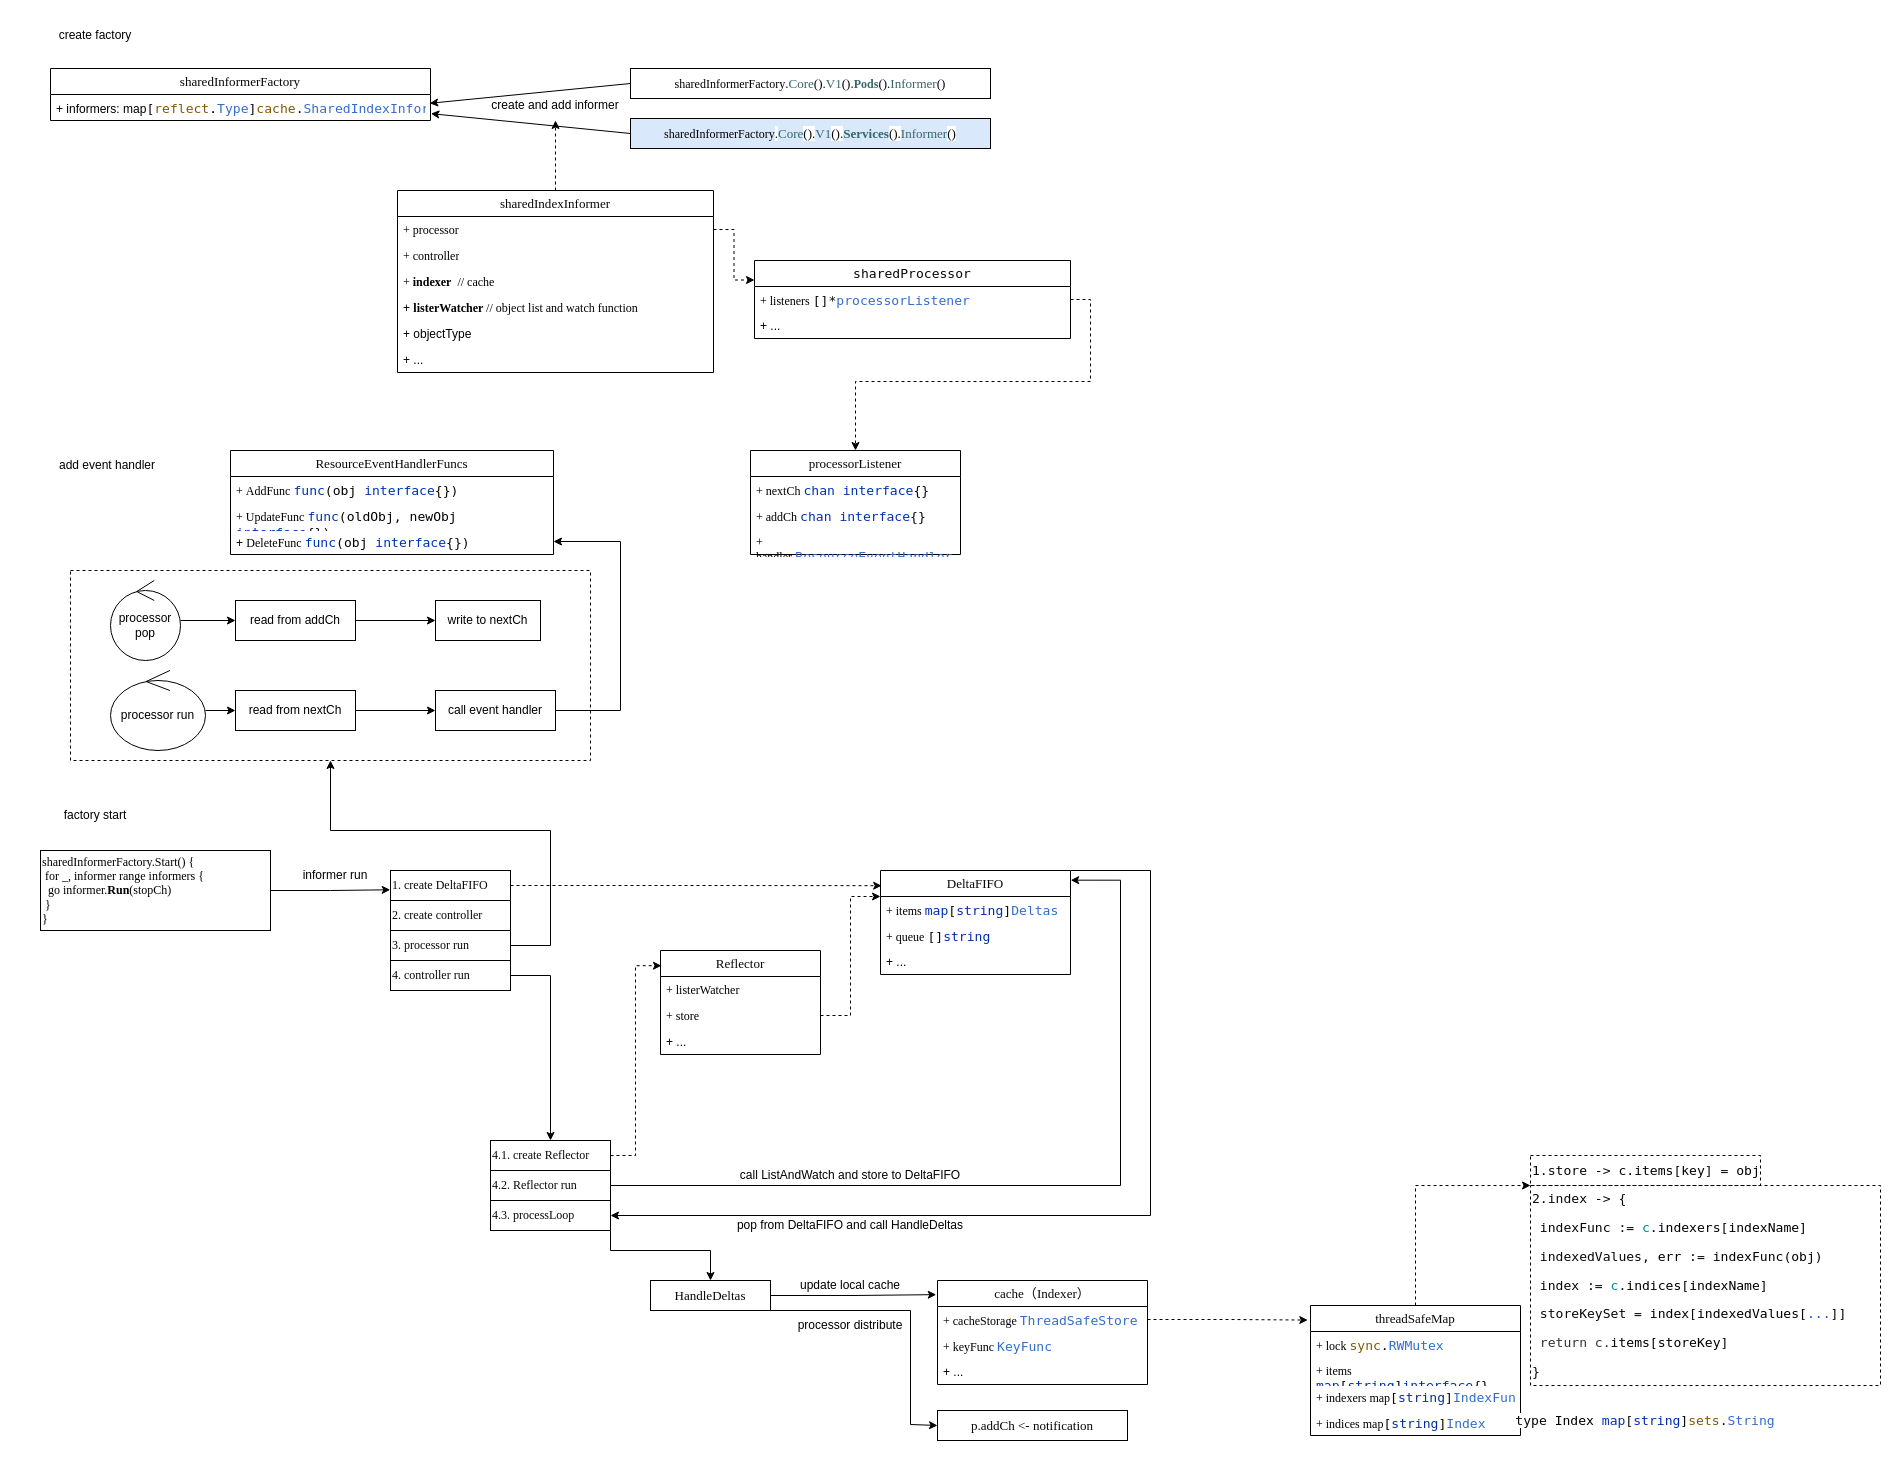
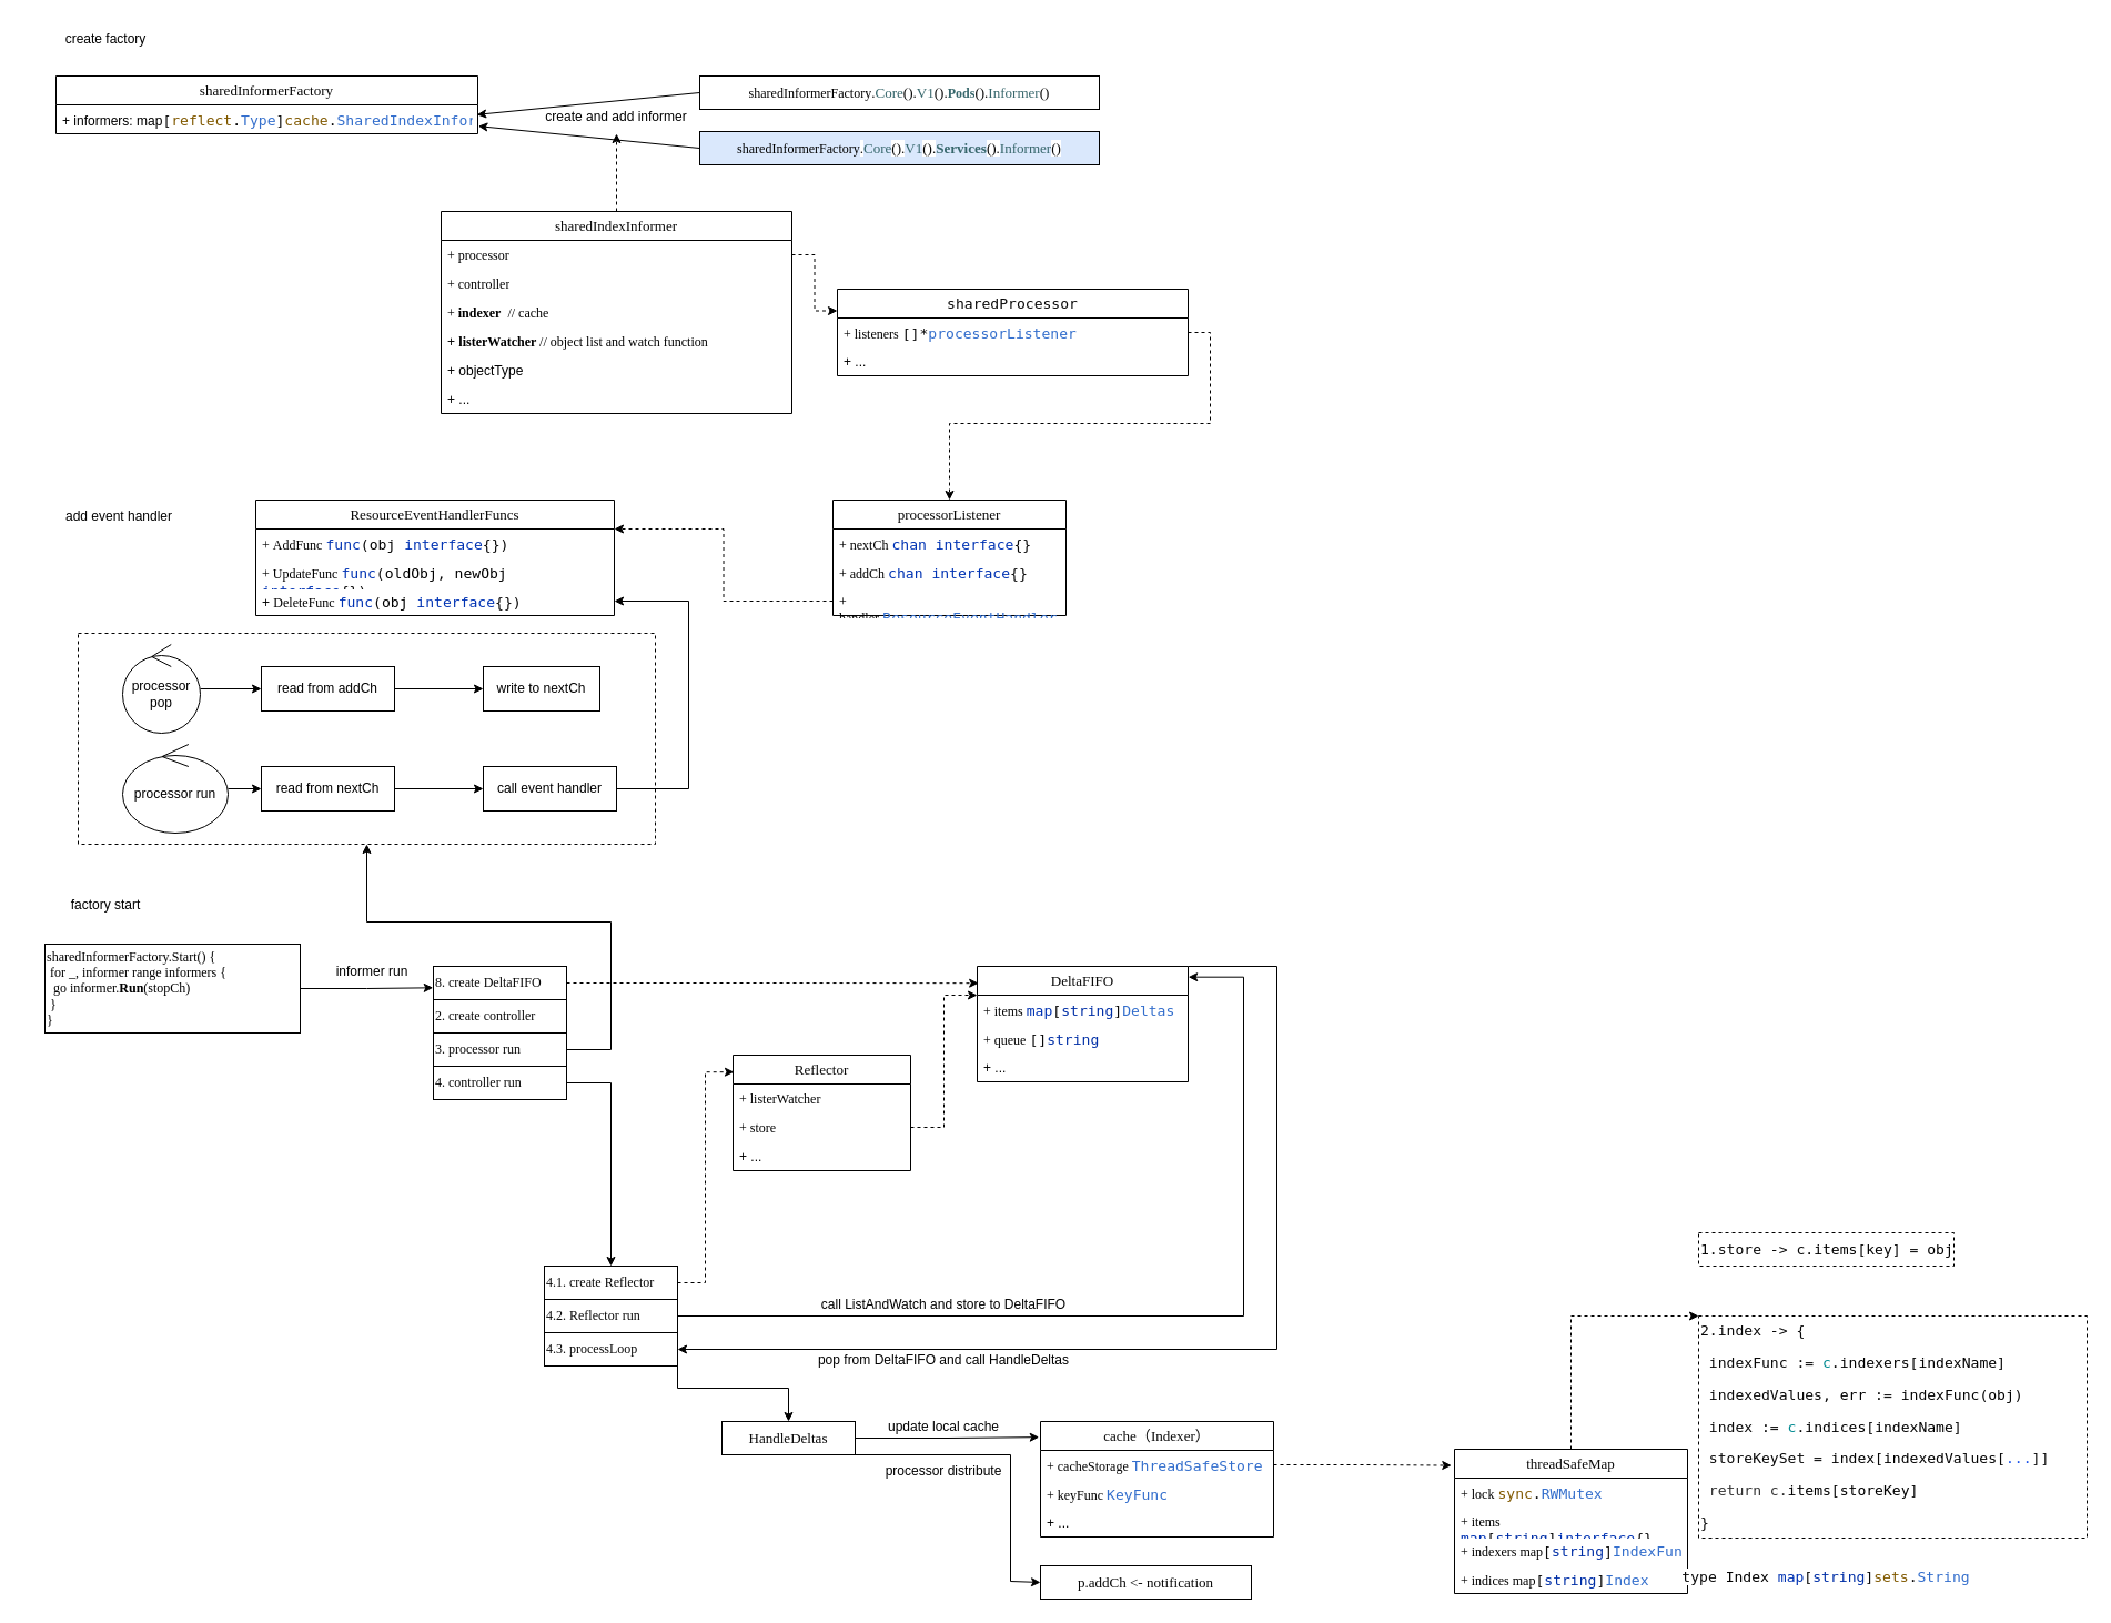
+ <mxCell id="81" value="" style="edgeStyle=orthogonalEdgeStyle;rounded=0;orthogonalLoop=1;jettySize=auto;html=1;entryX=1;entryY=0.25;entryDx=0;entryDy=0;dashed=1;" edge="1" parent="1" source="80" target="73"><mxGeometry relative="1" as="geometry"><mxPoint x="600" y="540" as="targetPoint" /></mxGeometry></mxCell>
- <mxCell id="57" value="&lt;div style=&quot;background-color: rgb(255, 255, 255); color: rgb(8, 8, 8); font-size: 12px;&quot;&gt;1. create DeltaFIFO&lt;/div&gt;" style="html=1;whiteSpace=wrap;fontFamily=Comic Sans MS;align=left;fontSize=12;" parent="56" vertex="1"><mxGeometry width="120" height="30" as="geometry" /></mxCell>
+ <mxCell id="57" value="&lt;div style=&quot;background-color: rgb(255, 255, 255); color: rgb(8, 8, 8); font-size: 12px;&quot;&gt;8. create DeltaFIFO&lt;/div&gt;" style="html=1;whiteSpace=wrap;fontFamily=Comic Sans MS;align=left;fontSize=12;" parent="56" vertex="1"><mxGeometry width="120" height="30" as="geometry" /></mxCell>
- <mxCell id="68" value="&lt;pre style=&quot;background-color:#ffffff;color:#080808;font-family:'JetBrains Mono',monospace;font-size:9.8pt;&quot;&gt;1.store -&amp;gt; c.&lt;span style=&quot;color:#000000;&quot;&gt;items&lt;/span&gt;[&lt;span style=&quot;color:#000000;&quot;&gt;key&lt;/span&gt;] = &lt;span style=&quot;color:#000000;&quot;&gt;obj&lt;/span&gt;&lt;/pre&gt;" style="text;html=1;strokeColor=default;fillColor=none;align=left;verticalAlign=middle;whiteSpace=wrap;rounded=0;fontColor=#333333;dashed=1;" vertex="1" parent="1"><mxGeometry x="1530" y="1155" width="230" height="30" as="geometry" /></mxCell>
+ <mxCell id="68" value="&lt;pre style=&quot;background-color:#ffffff;color:#080808;font-family:'JetBrains Mono',monospace;font-size:9.8pt;&quot;&gt;1.store -&amp;gt; c.&lt;span style=&quot;color:#000000;&quot;&gt;items&lt;/span&gt;[&lt;span style=&quot;color:#000000;&quot;&gt;key&lt;/span&gt;] = &lt;span style=&quot;color:#000000;&quot;&gt;obj&lt;/span&gt;&lt;/pre&gt;" style="text;html=1;strokeColor=default;fillColor=none;align=left;verticalAlign=middle;whiteSpace=wrap;rounded=0;fontColor=#333333;dashed=1;" vertex="1" parent="1"><mxGeometry x="1530" y="1110" width="230" height="30" as="geometry" /></mxCell>
